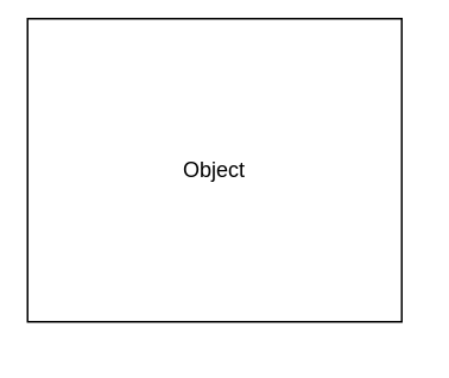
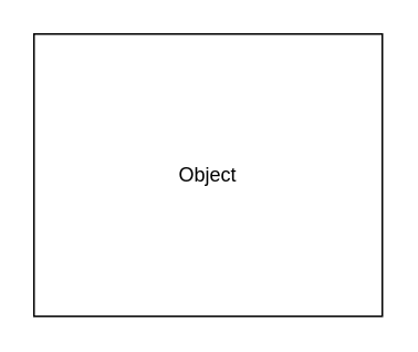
- <mxCell id="2" value="Object" style="html=1;whiteSpace=wrap;" vertex="1" parent="1"><mxGeometry x="15" y="10" width="210" height="170" as="geometry" /></mxCell>
+ <mxCell id="2" value="Object" style="html=1;whiteSpace=wrap;" vertex="1" parent="1"><mxGeometry x="20" y="20" width="210" height="170" as="geometry" /></mxCell>
